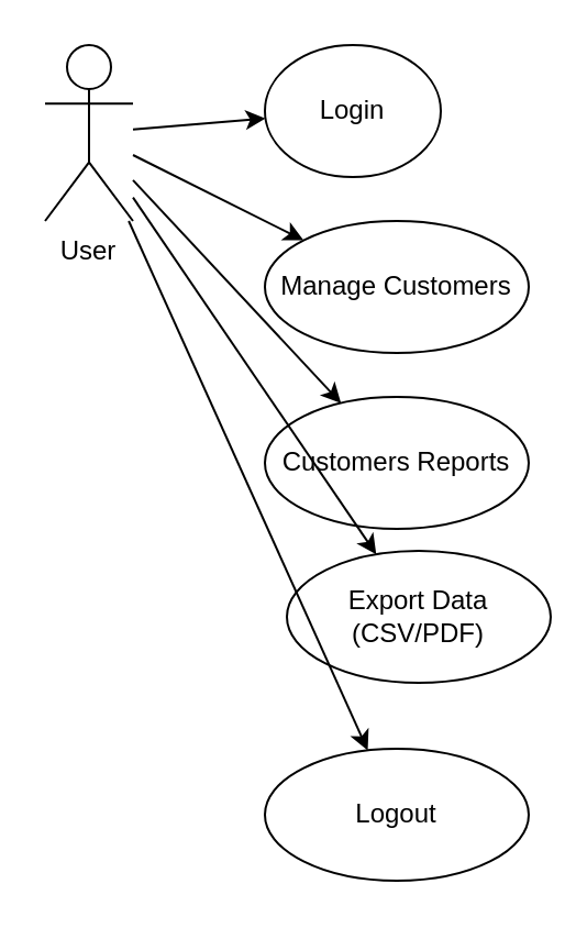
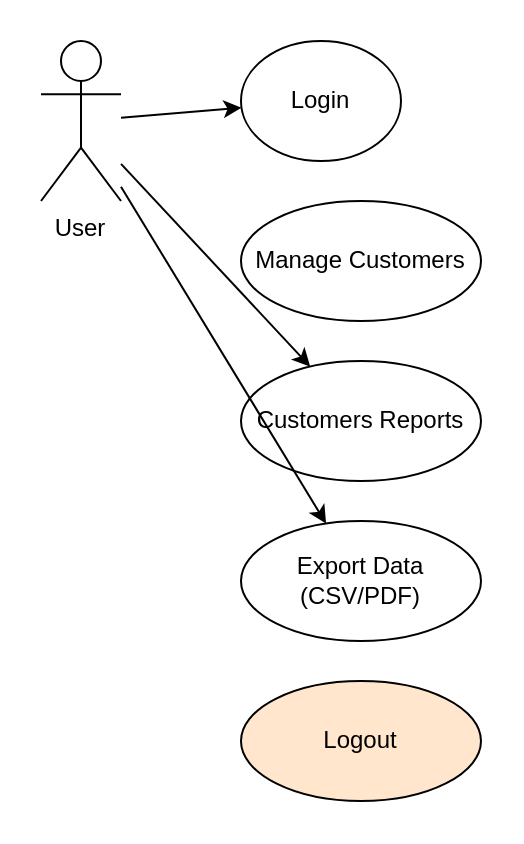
- <mxCell id="9" parent="1" source="2" target="4" edge="1"><mxGeometry relative="1" as="geometry" /></mxCell>
- <mxCell id="12" parent="1" source="2" target="7" edge="1"><mxGeometry relative="1" as="geometry" /></mxCell>
- <mxCell id="6" value="Export Data (CSV/PDF)" style="ellipse;whiteSpace=wrap;html=1;" parent="1" vertex="1"><mxGeometry x="130" y="250" width="120" height="60" as="geometry" /></mxCell>
+ <mxCell id="6" value="Export Data (CSV/PDF)" style="ellipse;whiteSpace=wrap;html=1;" parent="1" vertex="1"><mxGeometry x="120" y="260" width="120" height="60" as="geometry" /></mxCell>
- <mxCell id="7" value="Logout" style="ellipse;whiteSpace=wrap;html=1;" parent="1" vertex="1"><mxGeometry x="120" y="340" width="120" height="60" as="geometry" /></mxCell>
+ <mxCell id="7" value="Logout" style="ellipse;whiteSpace=wrap;html=1;fillColor=#ffe6cc;" parent="1" vertex="1"><mxGeometry x="120" y="340" width="120" height="60" as="geometry" /></mxCell>
